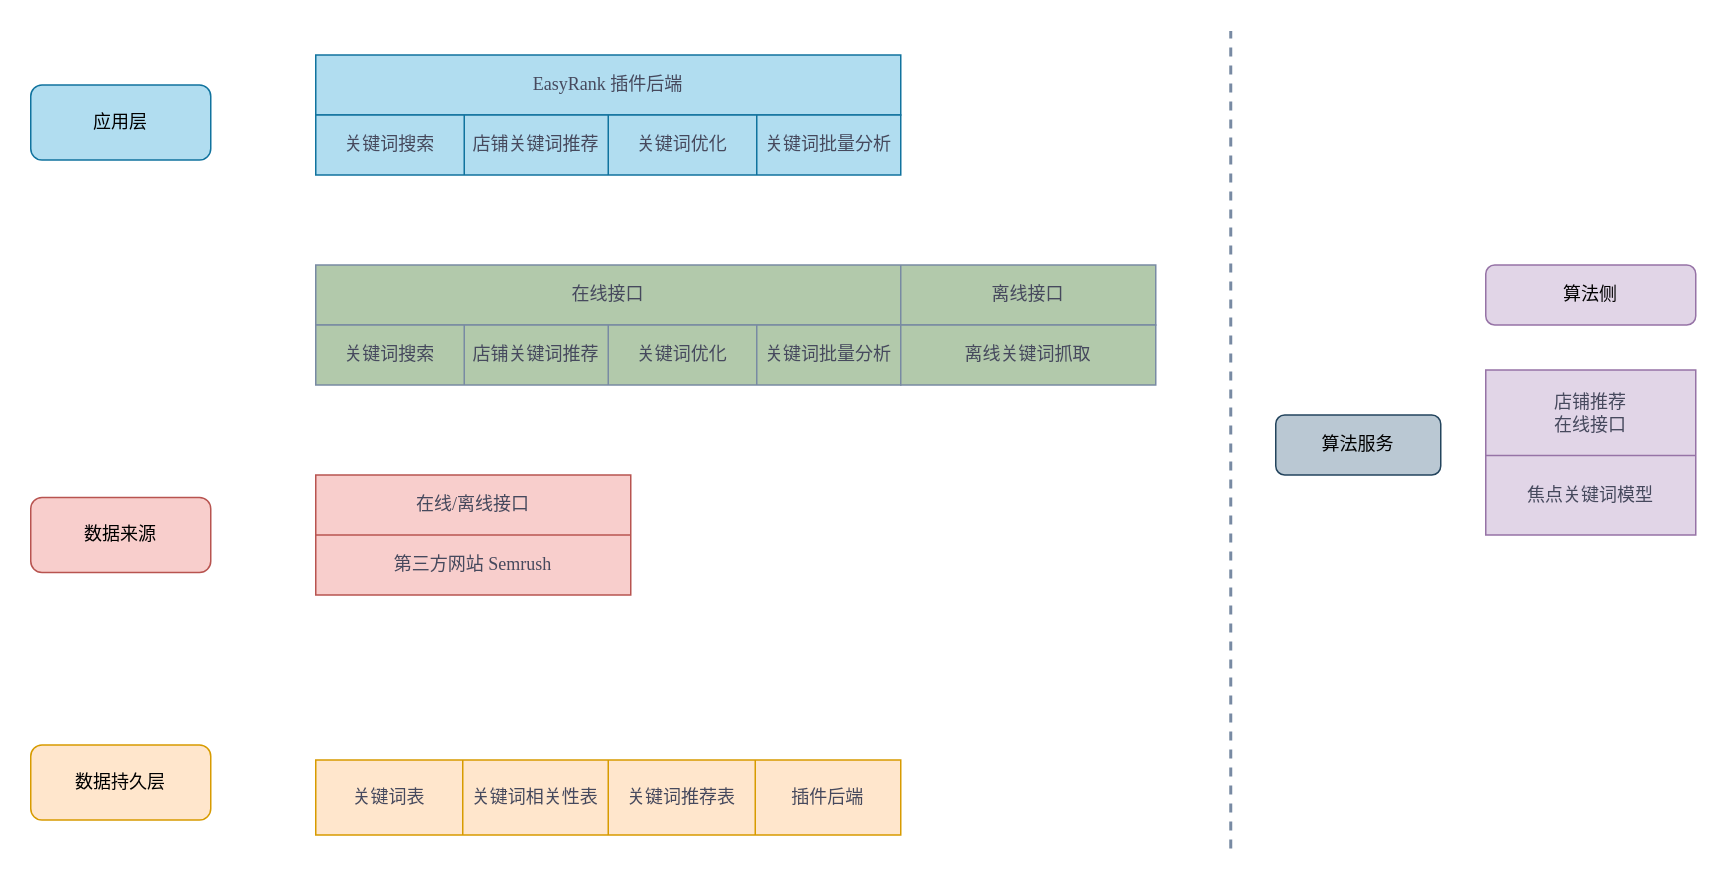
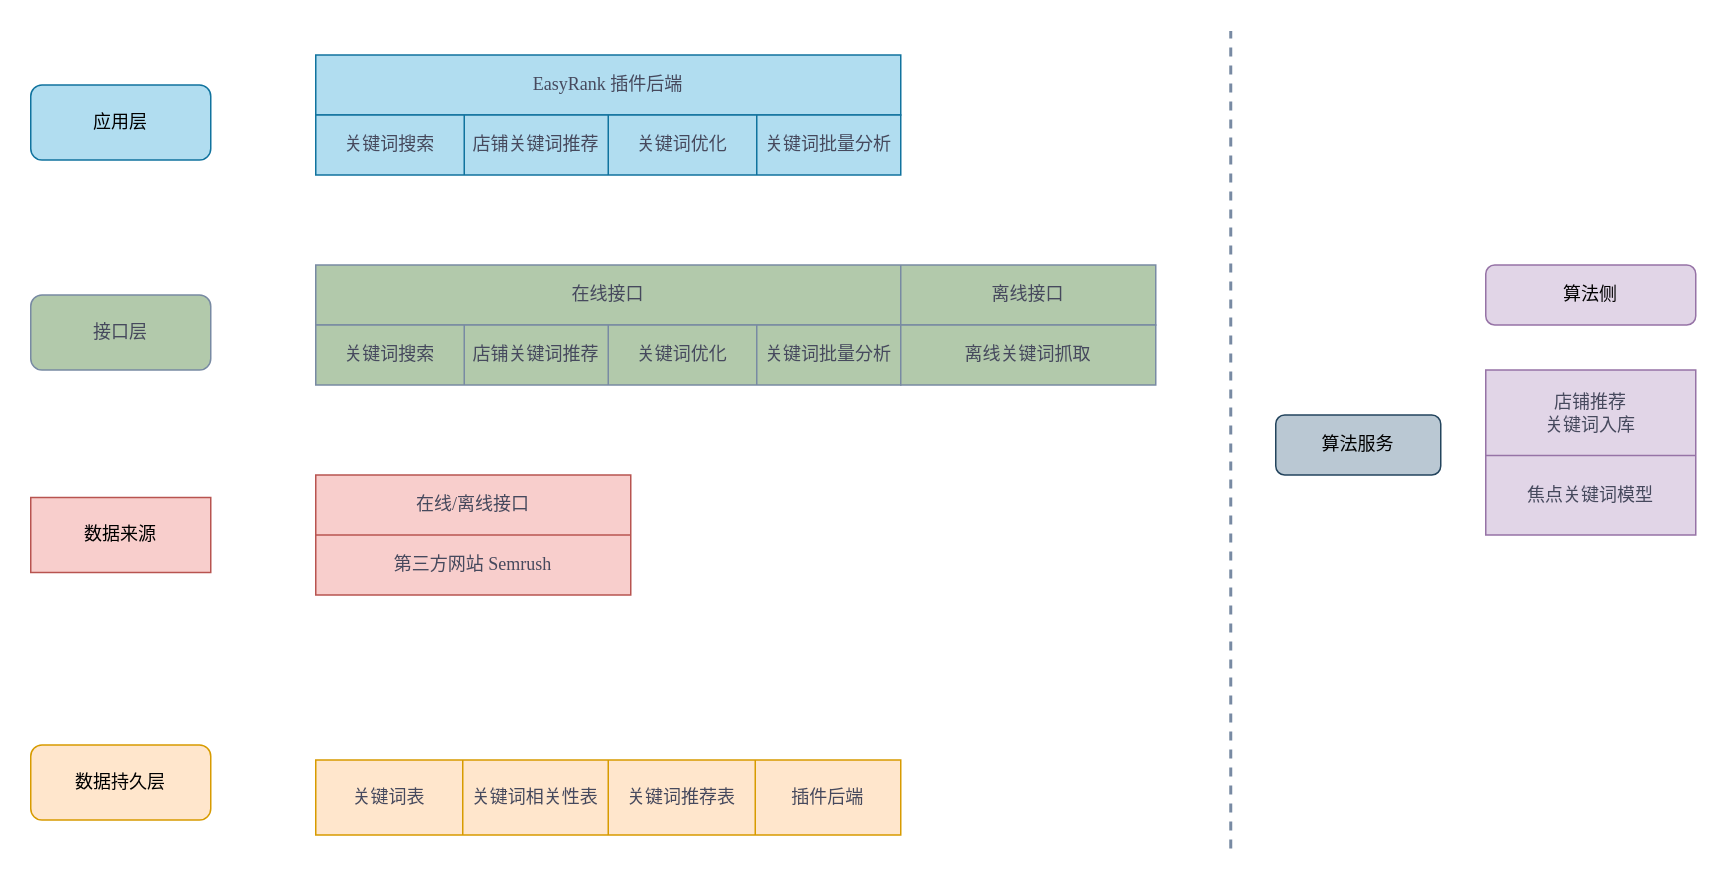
+ <mxCell id="15" value="接口层" style="rounded=1;whiteSpace=wrap;html=1;fillColor=#B2C9AB;strokeColor=#788AA3;fontColor=#46495D;fontFamily=Comic Sans MS;fontSize=12;" vertex="1" parent="1"><mxGeometry x="20" y="196" width="120" height="50" as="geometry" /></mxCell>
- <mxCell id="42" value="店铺推荐&lt;br&gt;在线接口" style="shape=partialRectangle;html=1;whiteSpace=wrap;connectable=0;overflow=hidden;fillColor=none;top=0;left=0;bottom=0;right=0;pointerEvents=1;comic=0;strokeColor=#788AA3;fontColor=#46495D;fontFamily=Comic Sans MS;fontSize=12;" vertex="1" parent="41"><mxGeometry width="140" height="57" as="geometry"><mxRectangle width="140" height="57" as="alternateBounds" /></mxGeometry></mxCell>
+ <mxCell id="42" value="店铺推荐&lt;br&gt;关键词入库" style="shape=partialRectangle;html=1;whiteSpace=wrap;connectable=0;overflow=hidden;fillColor=none;top=0;left=0;bottom=0;right=0;pointerEvents=1;comic=0;strokeColor=#788AA3;fontColor=#46495D;fontFamily=Comic Sans MS;fontSize=12;" vertex="1" parent="41"><mxGeometry width="140" height="57" as="geometry"><mxRectangle width="140" height="57" as="alternateBounds" /></mxGeometry></mxCell>
- <mxCell id="9" value="数据来源" style="rounded=1;whiteSpace=wrap;html=1;fillColor=#f8cecc;strokeColor=#b85450;fontFamily=Comic Sans MS;fontSize=12;" vertex="1" parent="1"><mxGeometry x="20" y="331" width="120" height="50" as="geometry" /></mxCell>
+ <mxCell id="9" value="数据来源" style="whiteSpace=wrap;html=1;fillColor=#f8cecc;strokeColor=#b85450;fontFamily=Comic Sans MS;fontSize=12;rounded=0;" vertex="1" parent="1"><mxGeometry x="20" y="331" width="120" height="50" as="geometry" /></mxCell>
